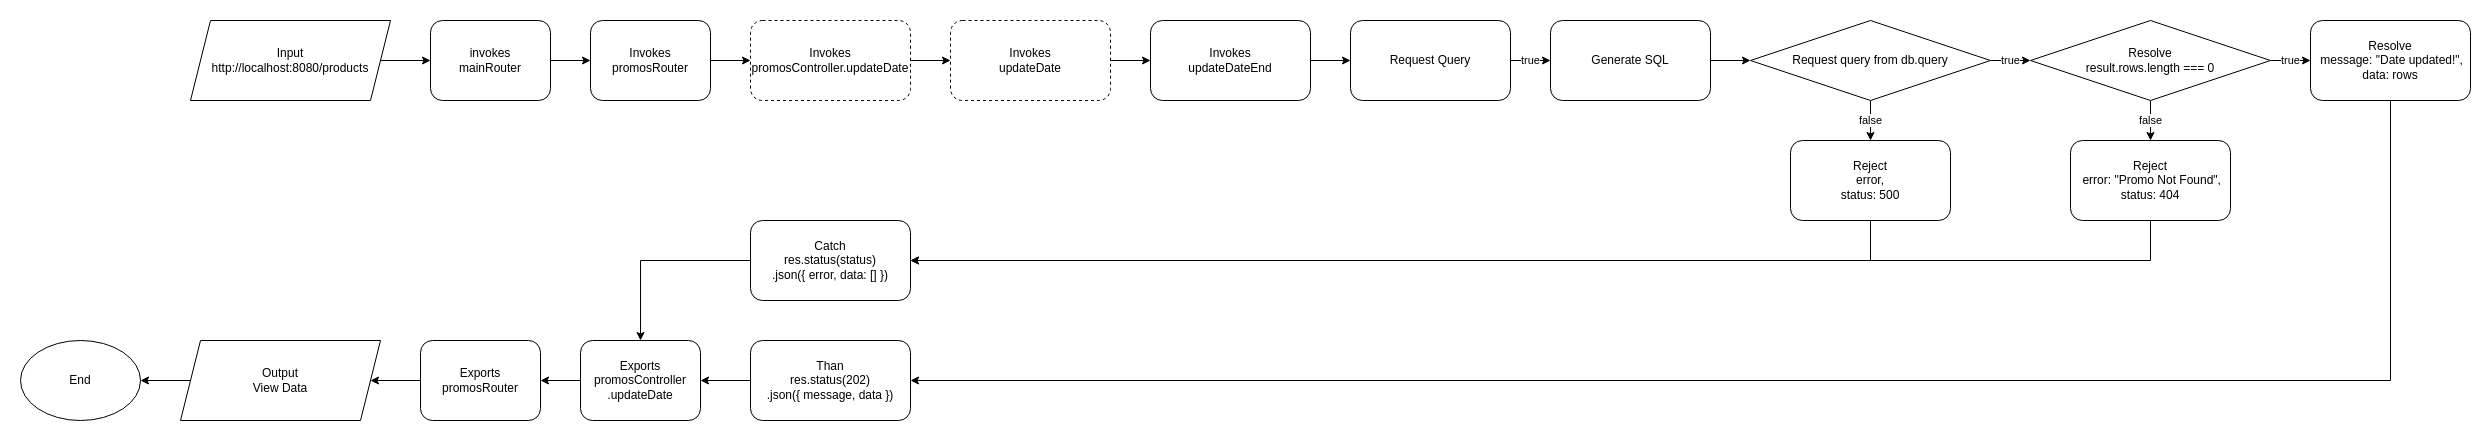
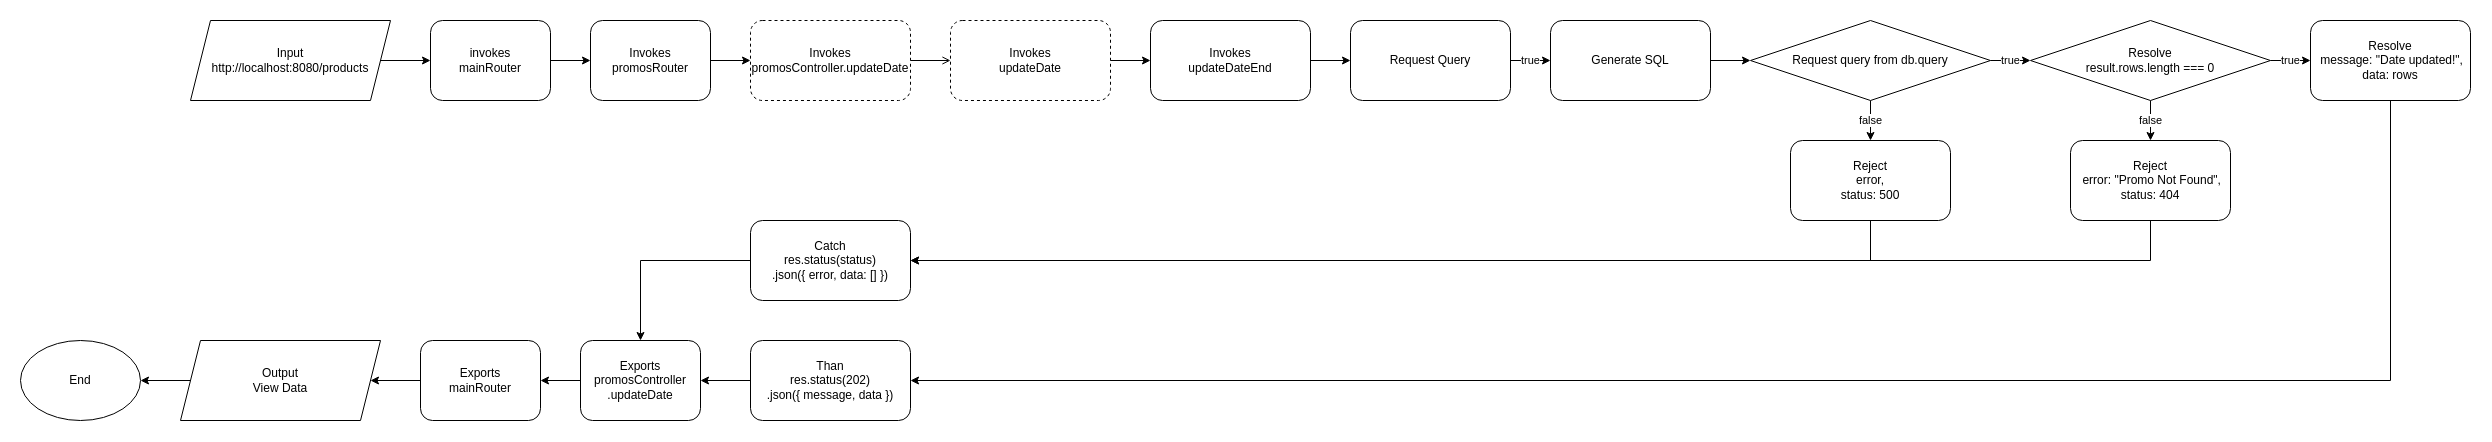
- <mxCell id="8" style="edgeStyle=orthogonalEdgeStyle;rounded=0;orthogonalLoop=1;jettySize=auto;html=1;entryX=0;entryY=0.5;entryDx=0;entryDy=0;fontSize=11;" parent="1" source="9" target="11" edge="1"><mxGeometry relative="1" as="geometry" /></mxCell>
+ <mxCell id="8" style="edgeStyle=orthogonalEdgeStyle;rounded=0;orthogonalLoop=1;jettySize=auto;html=1;entryX=0;entryY=0.5;entryDx=0;entryDy=0;fontSize=11;endArrow=open;" parent="1" source="9" target="11" edge="1"><mxGeometry relative="1" as="geometry" /></mxCell>
- <mxCell id="38" value="Exports&lt;br&gt;promosRouter" style="rounded=1;whiteSpace=wrap;html=1;" parent="1" vertex="1"><mxGeometry x="420" y="340" width="120" height="80" as="geometry" /></mxCell>
+ <mxCell id="38" value="Exports&lt;br&gt;mainRouter" style="rounded=1;whiteSpace=wrap;html=1;" parent="1" vertex="1"><mxGeometry x="420" y="340" width="120" height="80" as="geometry" /></mxCell>
